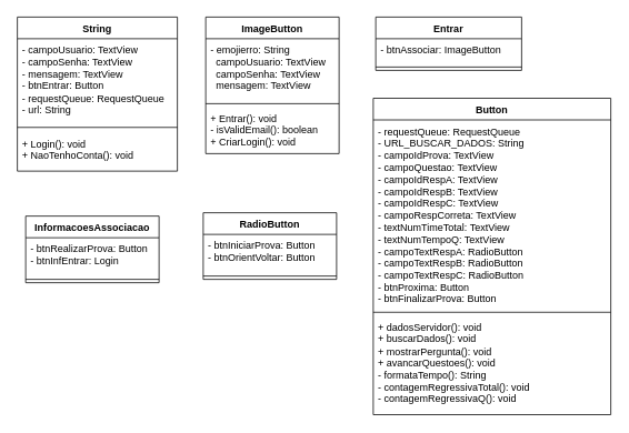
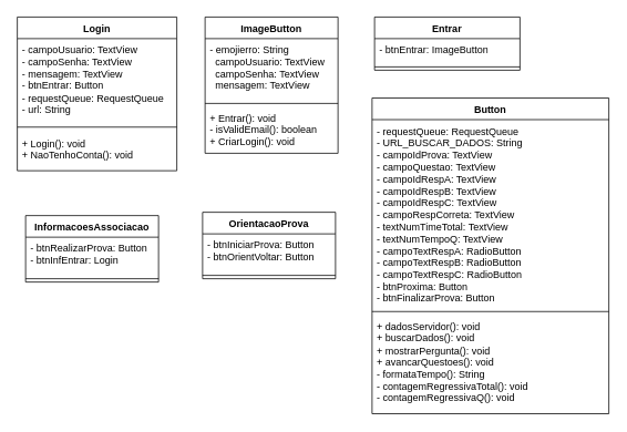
- <mxCell id="2" value="String" style="swimlane;fontStyle=1;align=center;verticalAlign=top;childLayout=stackLayout;horizontal=1;startSize=26;horizontalStack=0;resizeParent=1;resizeParentMax=0;resizeLast=0;collapsible=1;marginBottom=0;whiteSpace=wrap;html=1;" parent="1" vertex="1"><mxGeometry x="20" y="20" width="192" height="185" as="geometry" /></mxCell>
+ <mxCell id="2" value="Login" style="swimlane;fontStyle=1;align=center;verticalAlign=top;childLayout=stackLayout;horizontal=1;startSize=26;horizontalStack=0;resizeParent=1;resizeParentMax=0;resizeLast=0;collapsible=1;marginBottom=0;whiteSpace=wrap;html=1;" parent="1" vertex="1"><mxGeometry x="20" y="20" width="192" height="185" as="geometry" /></mxCell>
- <mxCell id="11" value="&lt;div&gt;- btnAssociar: ImageButton&lt;br&gt;&lt;/div&gt;" style="text;strokeColor=none;fillColor=none;align=left;verticalAlign=top;spacingLeft=4;spacingRight=4;overflow=hidden;rotatable=0;points=[[0,0.5],[1,0.5]];portConstraint=eastwest;whiteSpace=wrap;html=1;" parent="10" vertex="1"><mxGeometry y="26" width="175" height="30" as="geometry" /></mxCell>
+ <mxCell id="11" value="&lt;div&gt;- btnEntrar: ImageButton&lt;br&gt;&lt;/div&gt;" style="text;strokeColor=none;fillColor=none;align=left;verticalAlign=top;spacingLeft=4;spacingRight=4;overflow=hidden;rotatable=0;points=[[0,0.5],[1,0.5]];portConstraint=eastwest;whiteSpace=wrap;html=1;" parent="10" vertex="1"><mxGeometry y="26" width="175" height="30" as="geometry" /></mxCell>
- <mxCell id="17" value="RadioButton" style="swimlane;fontStyle=1;align=center;verticalAlign=top;childLayout=stackLayout;horizontal=1;startSize=26;horizontalStack=0;resizeParent=1;resizeParentMax=0;resizeLast=0;collapsible=1;marginBottom=0;whiteSpace=wrap;html=1;" vertex="1" parent="1"><mxGeometry x="243" y="255" width="160" height="80" as="geometry" /></mxCell>
+ <mxCell id="17" value="OrientacaoProva" style="swimlane;fontStyle=1;align=center;verticalAlign=top;childLayout=stackLayout;horizontal=1;startSize=26;horizontalStack=0;resizeParent=1;resizeParentMax=0;resizeLast=0;collapsible=1;marginBottom=0;whiteSpace=wrap;html=1;" vertex="1" parent="1"><mxGeometry x="243" y="255" width="160" height="80" as="geometry" /></mxCell>
